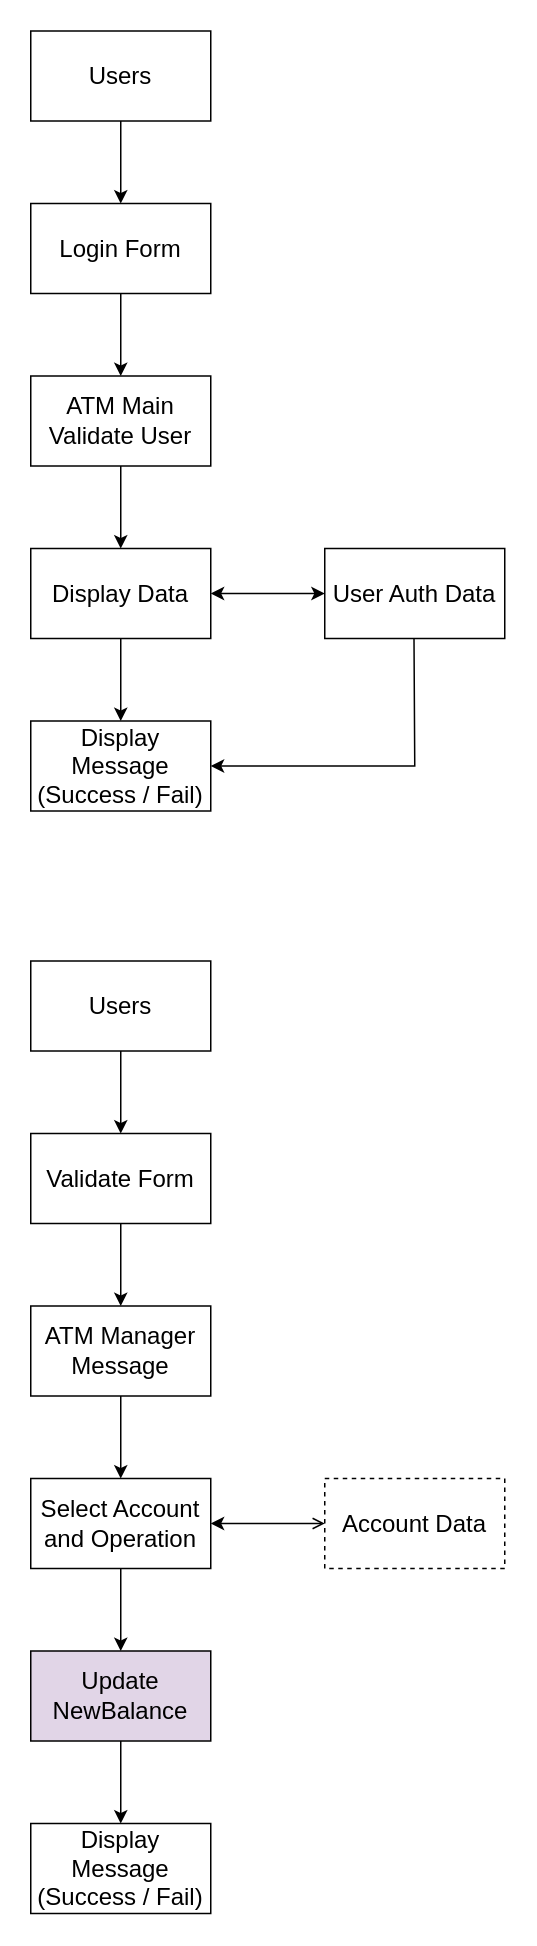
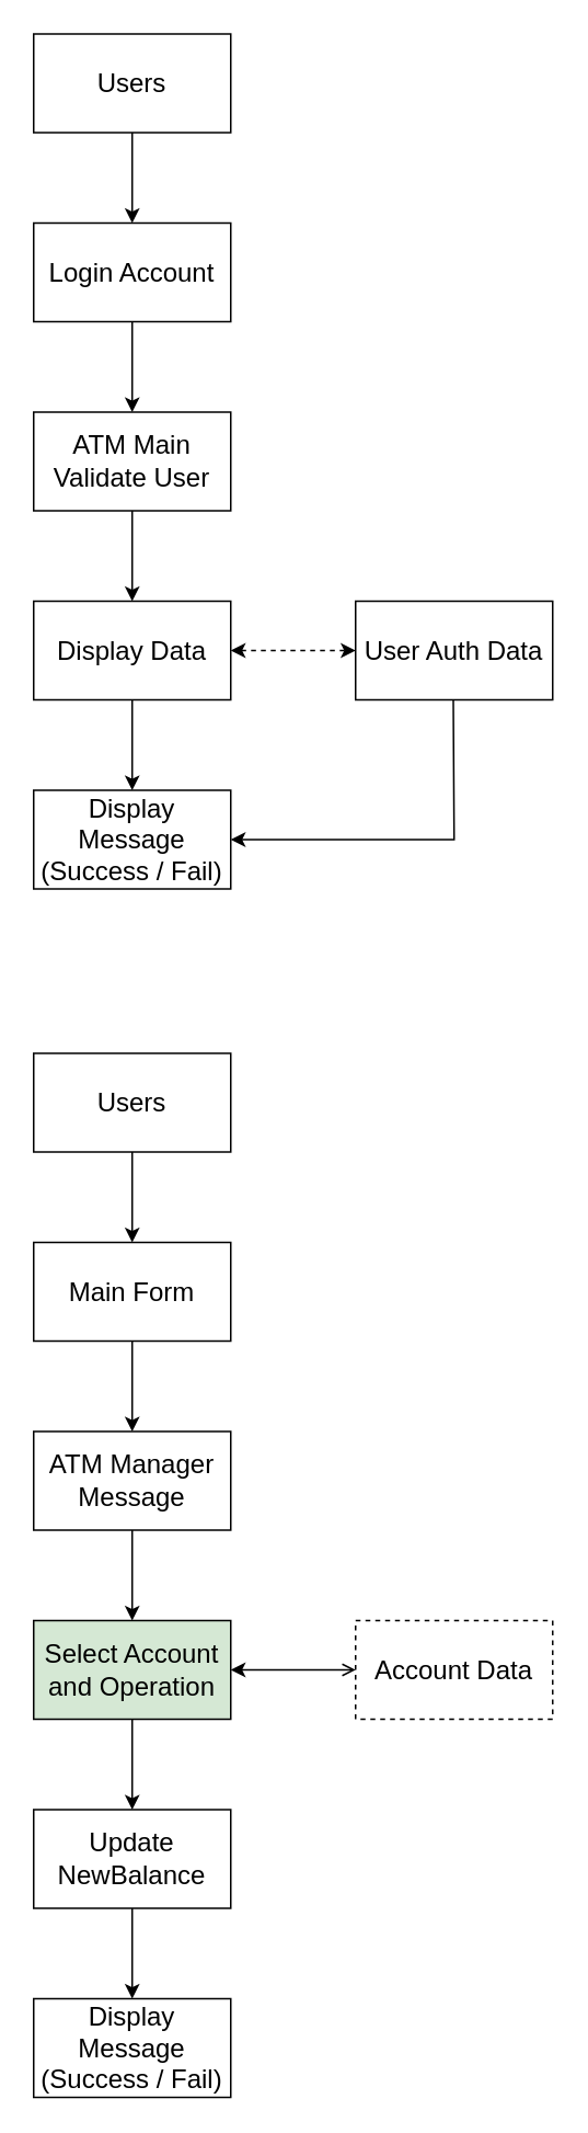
- <mxCell id="4" value="&lt;font style=&quot;font-size: 16px;&quot;&gt;Login Form&lt;/font&gt;" style="rounded=0;whiteSpace=wrap;html=1;" vertex="1" parent="1"><mxGeometry x="20" y="135" width="120" height="60" as="geometry" /></mxCell>
+ <mxCell id="4" value="&lt;font style=&quot;font-size: 16px;&quot;&gt;Login Account&lt;/font&gt;" style="rounded=0;whiteSpace=wrap;html=1;" vertex="1" parent="1"><mxGeometry x="20" y="135" width="120" height="60" as="geometry" /></mxCell>
- <mxCell id="8" value="" style="endArrow=classic;startArrow=classic;html=1;rounded=0;exitX=1;exitY=0.5;exitDx=0;exitDy=0;entryX=0;entryY=0.5;entryDx=0;entryDy=0;" edge="1" parent="1" source="6" target="3"><mxGeometry width="50" height="50" relative="1" as="geometry"><mxPoint x="56" y="290" as="sourcePoint" /><mxPoint x="106" y="240" as="targetPoint" /></mxGeometry></mxCell>
+ <mxCell id="8" value="" style="endArrow=classic;startArrow=classic;html=1;rounded=0;exitX=1;exitY=0.5;exitDx=0;exitDy=0;entryX=0;entryY=0.5;entryDx=0;entryDy=0;dashed=1;" edge="1" parent="1" source="6" target="3"><mxGeometry width="50" height="50" relative="1" as="geometry"><mxPoint x="56" y="290" as="sourcePoint" /><mxPoint x="106" y="240" as="targetPoint" /></mxGeometry></mxCell>
- <mxCell id="16" value="&lt;font style=&quot;font-size: 16px;&quot;&gt;Validate Form&lt;/font&gt;" style="rounded=0;whiteSpace=wrap;html=1;" vertex="1" parent="1"><mxGeometry x="20" y="755" width="120" height="60" as="geometry" /></mxCell>
+ <mxCell id="16" value="&lt;font style=&quot;font-size: 16px;&quot;&gt;Main Form&lt;/font&gt;" style="rounded=0;whiteSpace=wrap;html=1;" vertex="1" parent="1"><mxGeometry x="20" y="755" width="120" height="60" as="geometry" /></mxCell>
- <mxCell id="18" value="&lt;span style=&quot;font-size: 16px;&quot;&gt;Select Account and Operation&lt;/span&gt;" style="rounded=0;whiteSpace=wrap;html=1;" vertex="1" parent="1"><mxGeometry x="20" y="985" width="120" height="60" as="geometry" /></mxCell>
+ <mxCell id="18" value="&lt;span style=&quot;font-size: 16px;&quot;&gt;Select Account and Operation&lt;/span&gt;" style="rounded=0;whiteSpace=wrap;html=1;fillColor=#d5e8d4;" vertex="1" parent="1"><mxGeometry x="20" y="985" width="120" height="60" as="geometry" /></mxCell>
- <mxCell id="19" value="&lt;font style=&quot;font-size: 16px;&quot;&gt;Update NewBalance&lt;/font&gt;" style="rounded=0;whiteSpace=wrap;html=1;fillColor=#e1d5e7;" vertex="1" parent="1"><mxGeometry x="20" y="1100" width="120" height="60" as="geometry" /></mxCell>
+ <mxCell id="19" value="&lt;font style=&quot;font-size: 16px;&quot;&gt;Update NewBalance&lt;/font&gt;" style="rounded=0;whiteSpace=wrap;html=1;" vertex="1" parent="1"><mxGeometry x="20" y="1100" width="120" height="60" as="geometry" /></mxCell>
